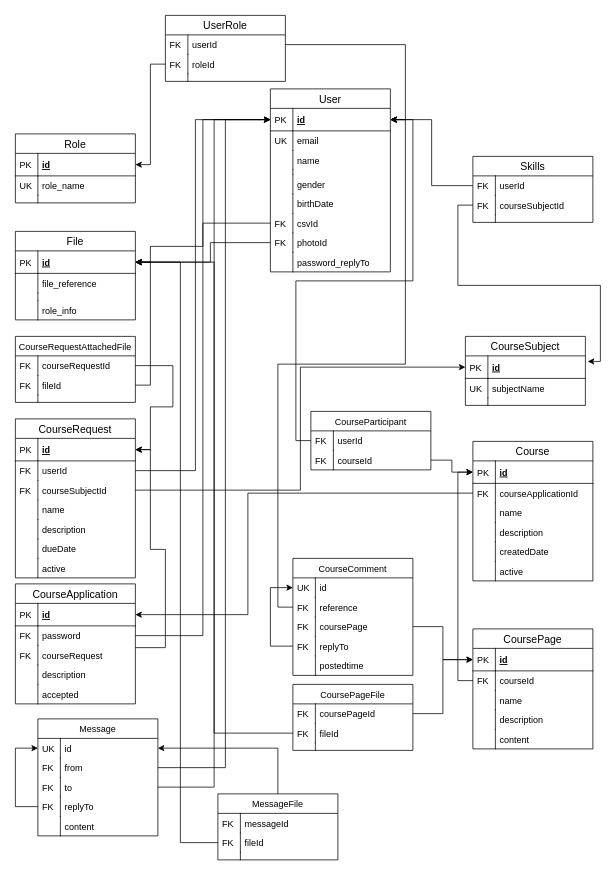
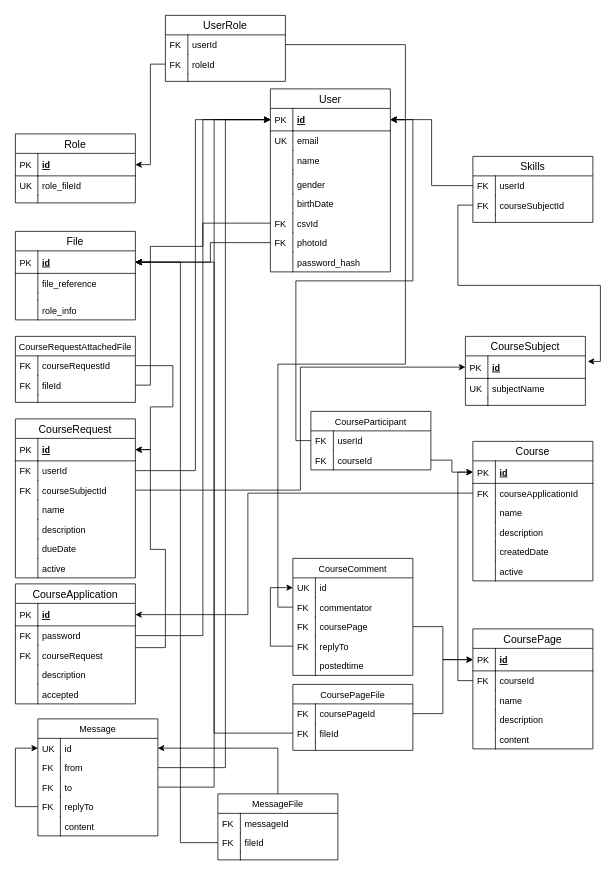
- <mxCell id="7" value="role_name" style="shape=partialRectangle;top=0;left=0;right=0;bottom=0;align=left;verticalAlign=top;fillColor=none;spacingLeft=34;spacingRight=4;overflow=hidden;rotatable=0;points=[[0,0.5],[1,0.5]];portConstraint=eastwest;dropTarget=0;fontSize=12;" vertex="1" parent="4"><mxGeometry y="56" width="160" height="26" as="geometry" /></mxCell>
+ <mxCell id="7" value="role_fileId" style="shape=partialRectangle;top=0;left=0;right=0;bottom=0;align=left;verticalAlign=top;fillColor=none;spacingLeft=34;spacingRight=4;overflow=hidden;rotatable=0;points=[[0,0.5],[1,0.5]];portConstraint=eastwest;dropTarget=0;fontSize=12;" vertex="1" parent="4"><mxGeometry y="56" width="160" height="26" as="geometry" /></mxCell>
- <mxCell id="35" value="password_replyTo" style="shape=partialRectangle;top=0;left=0;right=0;bottom=0;align=left;verticalAlign=top;fillColor=none;spacingLeft=34;spacingRight=4;overflow=hidden;rotatable=0;points=[[0,0.5],[1,0.5]];portConstraint=eastwest;dropTarget=0;fontSize=12;" vertex="1" parent="18"><mxGeometry y="218" width="160" height="26" as="geometry" /></mxCell>
+ <mxCell id="35" value="password_hash" style="shape=partialRectangle;top=0;left=0;right=0;bottom=0;align=left;verticalAlign=top;fillColor=none;spacingLeft=34;spacingRight=4;overflow=hidden;rotatable=0;points=[[0,0.5],[1,0.5]];portConstraint=eastwest;dropTarget=0;fontSize=12;" vertex="1" parent="18"><mxGeometry y="218" width="160" height="26" as="geometry" /></mxCell>
- <mxCell id="129" value="reference" style="shape=partialRectangle;top=0;left=0;right=0;bottom=0;align=left;verticalAlign=top;fillColor=none;spacingLeft=34;spacingRight=4;overflow=hidden;rotatable=0;points=[[0,0.5],[1,0.5]];portConstraint=eastwest;dropTarget=0;fontSize=12;" vertex="1" parent="126"><mxGeometry y="52" width="160" height="26" as="geometry" /></mxCell>
+ <mxCell id="129" value="commentator" style="shape=partialRectangle;top=0;left=0;right=0;bottom=0;align=left;verticalAlign=top;fillColor=none;spacingLeft=34;spacingRight=4;overflow=hidden;rotatable=0;points=[[0,0.5],[1,0.5]];portConstraint=eastwest;dropTarget=0;fontSize=12;" vertex="1" parent="126"><mxGeometry y="52" width="160" height="26" as="geometry" /></mxCell>
